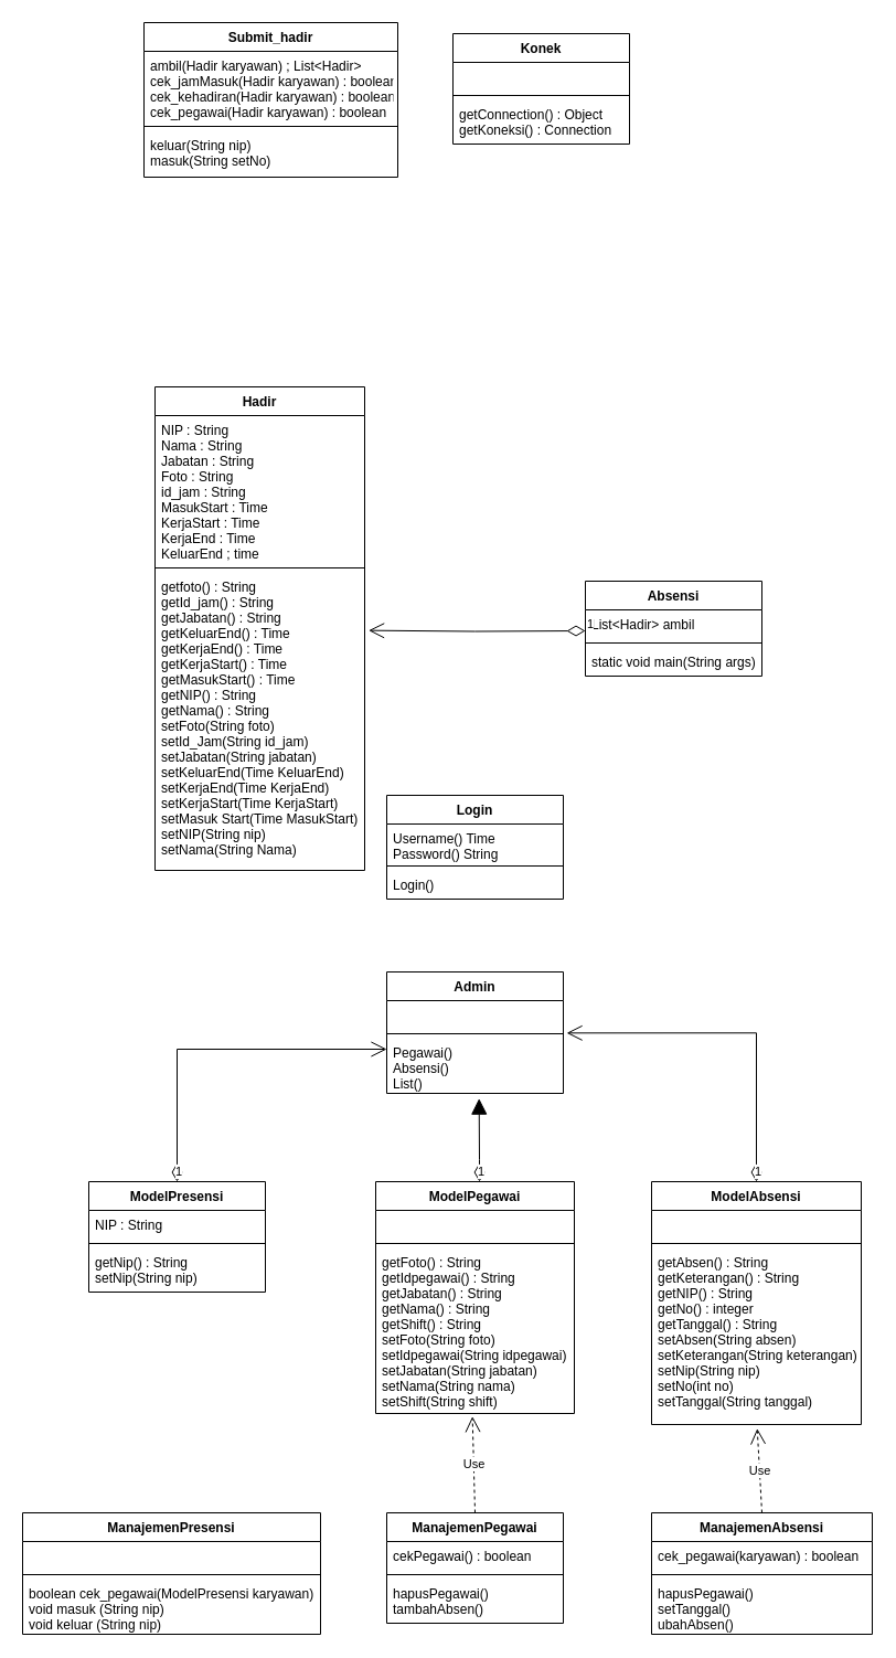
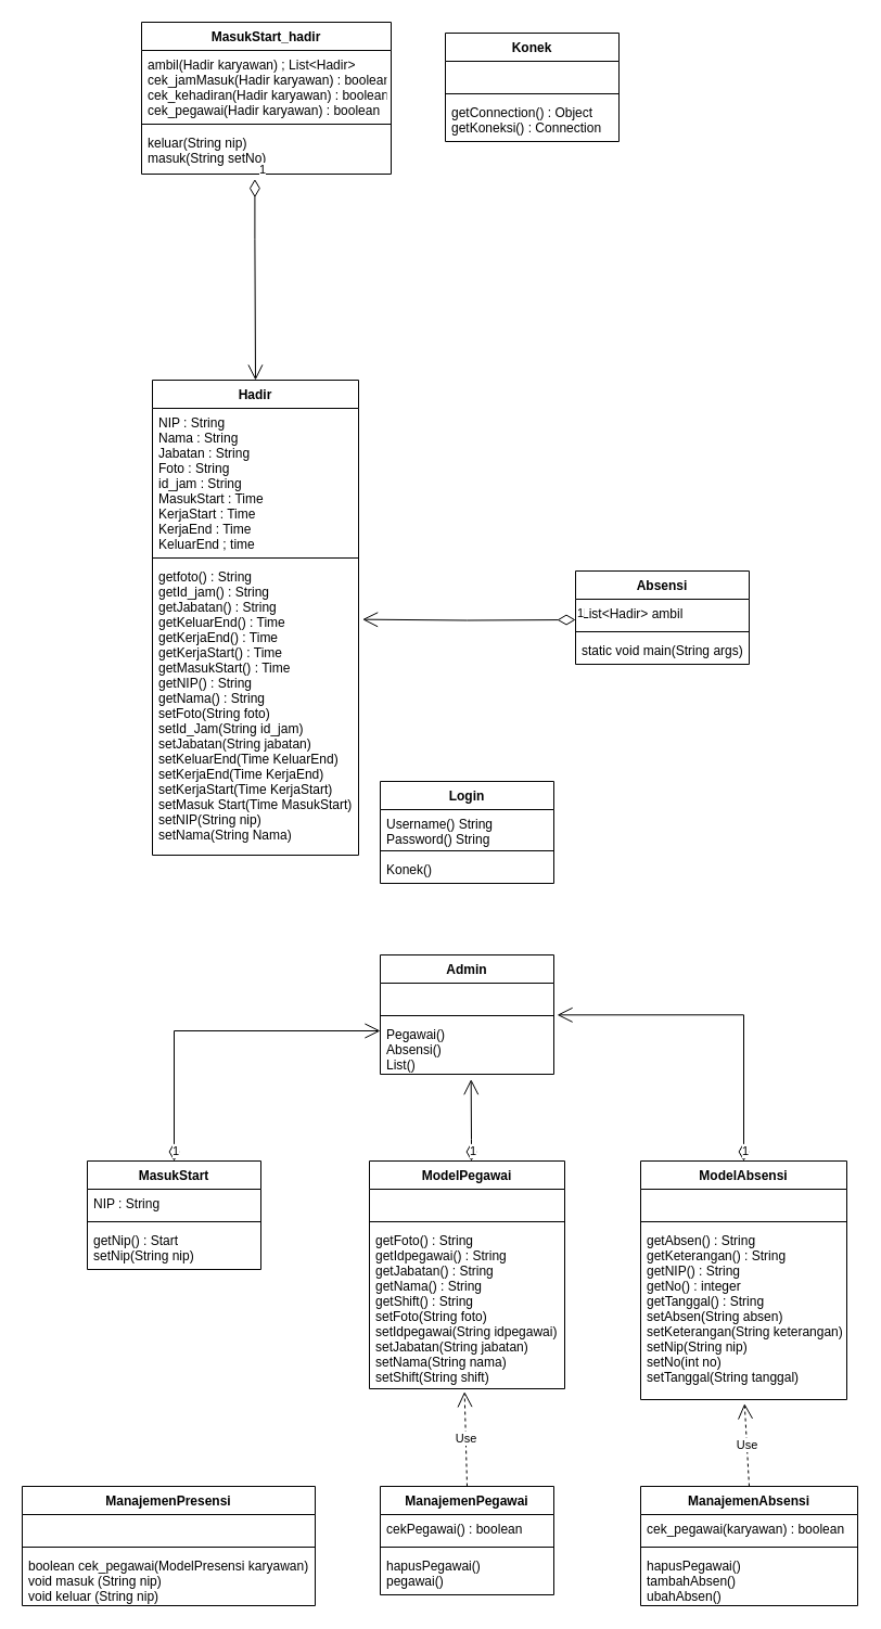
- <mxCell id="2" value="Submit_hadir" style="swimlane;fontStyle=1;align=center;verticalAlign=top;childLayout=stackLayout;horizontal=1;startSize=26;horizontalStack=0;resizeParent=1;resizeParentMax=0;resizeLast=0;collapsible=1;marginBottom=0;" parent="1" vertex="1"><mxGeometry x="130" y="20" width="230" height="140" as="geometry" /></mxCell>
+ <mxCell id="2" value="MasukStart_hadir" style="swimlane;fontStyle=1;align=center;verticalAlign=top;childLayout=stackLayout;horizontal=1;startSize=26;horizontalStack=0;resizeParent=1;resizeParentMax=0;resizeLast=0;collapsible=1;marginBottom=0;" parent="1" vertex="1"><mxGeometry x="130" y="20" width="230" height="140" as="geometry" /></mxCell>
+ <mxCell id="49" value="1" style="endArrow=open;html=1;endSize=12;startArrow=diamondThin;startSize=14;startFill=0;edgeStyle=orthogonalEdgeStyle;align=left;verticalAlign=bottom;rounded=0;entryX=0.5;entryY=0;entryDx=0;entryDy=0;exitX=0.454;exitY=1.111;exitDx=0;exitDy=0;exitPerimeter=0;" edge="1" parent="1" source="5" target="6"><mxGeometry x="-1" y="3" relative="1" as="geometry"><mxPoint x="235" y="200" as="sourcePoint" /><mxPoint x="380" y="220" as="targetPoint" /><Array as="points"><mxPoint x="234" y="220" /></Array></mxGeometry></mxCell>
- <mxCell id="39" value="Username() Time&#10;Password() String" style="text;strokeColor=none;fillColor=none;align=left;verticalAlign=top;spacingLeft=4;spacingRight=4;overflow=hidden;rotatable=0;points=[[0,0.5],[1,0.5]];portConstraint=eastwest;" vertex="1" parent="38"><mxGeometry y="26" width="160" height="34" as="geometry" /></mxCell>
+ <mxCell id="39" value="Username() String&#10;Password() String" style="text;strokeColor=none;fillColor=none;align=left;verticalAlign=top;spacingLeft=4;spacingRight=4;overflow=hidden;rotatable=0;points=[[0,0.5],[1,0.5]];portConstraint=eastwest;" vertex="1" parent="38"><mxGeometry y="26" width="160" height="34" as="geometry" /></mxCell>
- <mxCell id="41" value="Login()" style="text;strokeColor=none;fillColor=none;align=left;verticalAlign=top;spacingLeft=4;spacingRight=4;overflow=hidden;rotatable=0;points=[[0,0.5],[1,0.5]];portConstraint=eastwest;" vertex="1" parent="38"><mxGeometry y="68" width="160" height="26" as="geometry" /></mxCell>
+ <mxCell id="41" value="Konek()" style="text;strokeColor=none;fillColor=none;align=left;verticalAlign=top;spacingLeft=4;spacingRight=4;overflow=hidden;rotatable=0;points=[[0,0.5],[1,0.5]];portConstraint=eastwest;" vertex="1" parent="38"><mxGeometry y="68" width="160" height="26" as="geometry" /></mxCell>
- <mxCell id="56" value="1" style="endArrow=block;html=1;endSize=12;startArrow=diamondThin;startSize=14;startFill=0;edgeStyle=orthogonalEdgeStyle;align=left;verticalAlign=bottom;rounded=0;entryX=0.523;entryY=1.093;entryDx=0;entryDy=0;entryPerimeter=0;" edge="1" parent="1" source="30" target="53"><mxGeometry x="-1" y="3" relative="1" as="geometry"><mxPoint x="540" y="1180" as="sourcePoint" /><mxPoint x="540" y="1040" as="targetPoint" /><Array as="points"><mxPoint x="434" y="1050" /><mxPoint x="434" y="1050" /></Array></mxGeometry></mxCell>
+ <mxCell id="56" value="1" style="endArrow=open;html=1;endSize=12;startArrow=diamondThin;startSize=14;startFill=0;edgeStyle=orthogonalEdgeStyle;align=left;verticalAlign=bottom;rounded=0;entryX=0.523;entryY=1.093;entryDx=0;entryDy=0;entryPerimeter=0;" edge="1" parent="1" source="30" target="53"><mxGeometry x="-1" y="3" relative="1" as="geometry"><mxPoint x="540" y="1180" as="sourcePoint" /><mxPoint x="540" y="1040" as="targetPoint" /><Array as="points"><mxPoint x="434" y="1050" /><mxPoint x="434" y="1050" /></Array></mxGeometry></mxCell>
- <mxCell id="26" value="ModelPresensi" style="swimlane;fontStyle=1;align=center;verticalAlign=top;childLayout=stackLayout;horizontal=1;startSize=26;horizontalStack=0;resizeParent=1;resizeParentMax=0;resizeLast=0;collapsible=1;marginBottom=0;" parent="1" vertex="1"><mxGeometry x="80" y="1070" width="160" height="100" as="geometry" /></mxCell>
+ <mxCell id="26" value="MasukStart" style="swimlane;fontStyle=1;align=center;verticalAlign=top;childLayout=stackLayout;horizontal=1;startSize=26;horizontalStack=0;resizeParent=1;resizeParentMax=0;resizeLast=0;collapsible=1;marginBottom=0;" parent="1" vertex="1"><mxGeometry x="80" y="1070" width="160" height="100" as="geometry" /></mxCell>
- <mxCell id="29" value="getNip() : String&#10;setNip(String nip)" style="text;strokeColor=none;fillColor=none;align=left;verticalAlign=top;spacingLeft=4;spacingRight=4;overflow=hidden;rotatable=0;points=[[0,0.5],[1,0.5]];portConstraint=eastwest;" parent="26" vertex="1"><mxGeometry y="60" width="160" height="40" as="geometry" /></mxCell>
+ <mxCell id="29" value="getNip() : Start&#10;setNip(String nip)" style="text;strokeColor=none;fillColor=none;align=left;verticalAlign=top;spacingLeft=4;spacingRight=4;overflow=hidden;rotatable=0;points=[[0,0.5],[1,0.5]];portConstraint=eastwest;" parent="26" vertex="1"><mxGeometry y="60" width="160" height="40" as="geometry" /></mxCell>
- <mxCell id="21" value="hapusPegawai()&#10;tambahAbsen()" style="text;strokeColor=none;fillColor=none;align=left;verticalAlign=top;spacingLeft=4;spacingRight=4;overflow=hidden;rotatable=0;points=[[0,0.5],[1,0.5]];portConstraint=eastwest;" parent="18" vertex="1"><mxGeometry y="60" width="160" height="40" as="geometry" /></mxCell>
+ <mxCell id="21" value="hapusPegawai()&#10;pegawai()" style="text;strokeColor=none;fillColor=none;align=left;verticalAlign=top;spacingLeft=4;spacingRight=4;overflow=hidden;rotatable=0;points=[[0,0.5],[1,0.5]];portConstraint=eastwest;" parent="18" vertex="1"><mxGeometry y="60" width="160" height="40" as="geometry" /></mxCell>
- <mxCell id="17" value="hapusPegawai()&#10;setTanggal()&#10;ubahAbsen()" style="text;strokeColor=none;fillColor=none;align=left;verticalAlign=top;spacingLeft=4;spacingRight=4;overflow=hidden;rotatable=0;points=[[0,0.5],[1,0.5]];portConstraint=eastwest;" parent="14" vertex="1"><mxGeometry y="60" width="200" height="50" as="geometry" /></mxCell>
+ <mxCell id="17" value="hapusPegawai()&#10;tambahAbsen()&#10;ubahAbsen()" style="text;strokeColor=none;fillColor=none;align=left;verticalAlign=top;spacingLeft=4;spacingRight=4;overflow=hidden;rotatable=0;points=[[0,0.5],[1,0.5]];portConstraint=eastwest;" parent="14" vertex="1"><mxGeometry y="60" width="200" height="50" as="geometry" /></mxCell>
